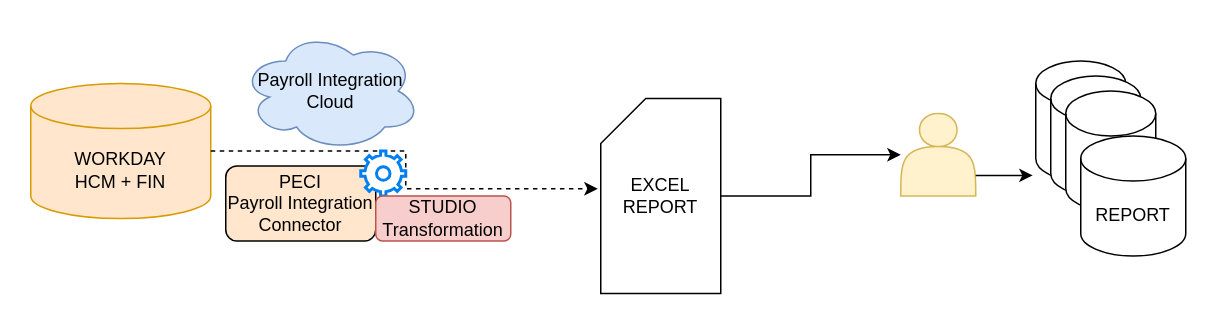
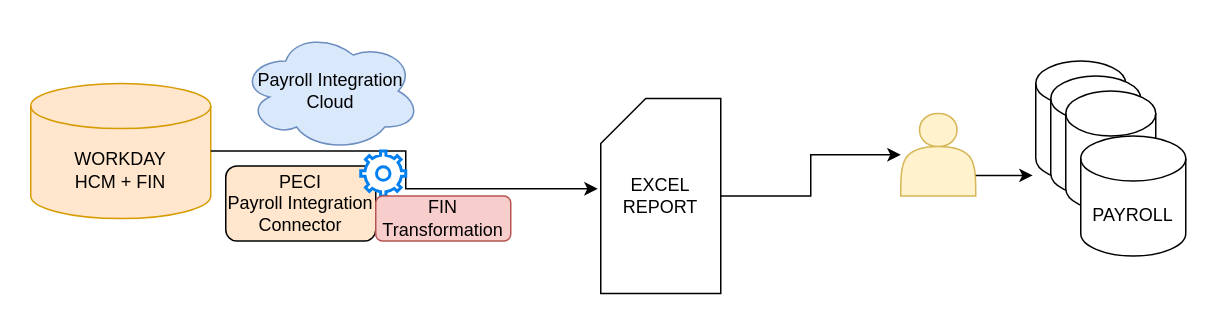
- <mxCell id="9" style="edgeStyle=orthogonalEdgeStyle;rounded=0;orthogonalLoop=1;jettySize=auto;html=1;exitX=1;exitY=0.5;exitDx=0;exitDy=0;exitPerimeter=0;entryX=-0.025;entryY=0.463;entryDx=0;entryDy=0;entryPerimeter=0;dashed=1;" edge="1" parent="1" source="2" target="8"><mxGeometry relative="1" as="geometry" /></mxCell>
+ <mxCell id="9" style="edgeStyle=orthogonalEdgeStyle;rounded=0;orthogonalLoop=1;jettySize=auto;html=1;exitX=1;exitY=0.5;exitDx=0;exitDy=0;exitPerimeter=0;entryX=-0.025;entryY=0.463;entryDx=0;entryDy=0;entryPerimeter=0;" edge="1" parent="1" source="2" target="8"><mxGeometry relative="1" as="geometry" /></mxCell>
- <mxCell id="6" value="REPORT" style="shape=cylinder3;whiteSpace=wrap;html=1;boundedLbl=1;backgroundOutline=1;size=15;" vertex="1" parent="1"><mxGeometry x="720" y="90" width="70" height="80" as="geometry" /></mxCell>
+ <mxCell id="6" value="PAYROLL" style="shape=cylinder3;whiteSpace=wrap;html=1;boundedLbl=1;backgroundOutline=1;size=15;" vertex="1" parent="1"><mxGeometry x="720" y="90" width="70" height="80" as="geometry" /></mxCell>
- <mxCell id="16" value="STUDIO&lt;div&gt;Transformation&lt;/div&gt;" style="rounded=1;whiteSpace=wrap;html=1;fillColor=#f8cecc;strokeColor=#b85450;" vertex="1" parent="1"><mxGeometry x="250" y="130" width="90" height="30" as="geometry" /></mxCell>
+ <mxCell id="16" value="FIN&lt;div&gt;Transformation&lt;/div&gt;" style="rounded=1;whiteSpace=wrap;html=1;fillColor=#f8cecc;strokeColor=#b85450;" vertex="1" parent="1"><mxGeometry x="250" y="130" width="90" height="30" as="geometry" /></mxCell>
